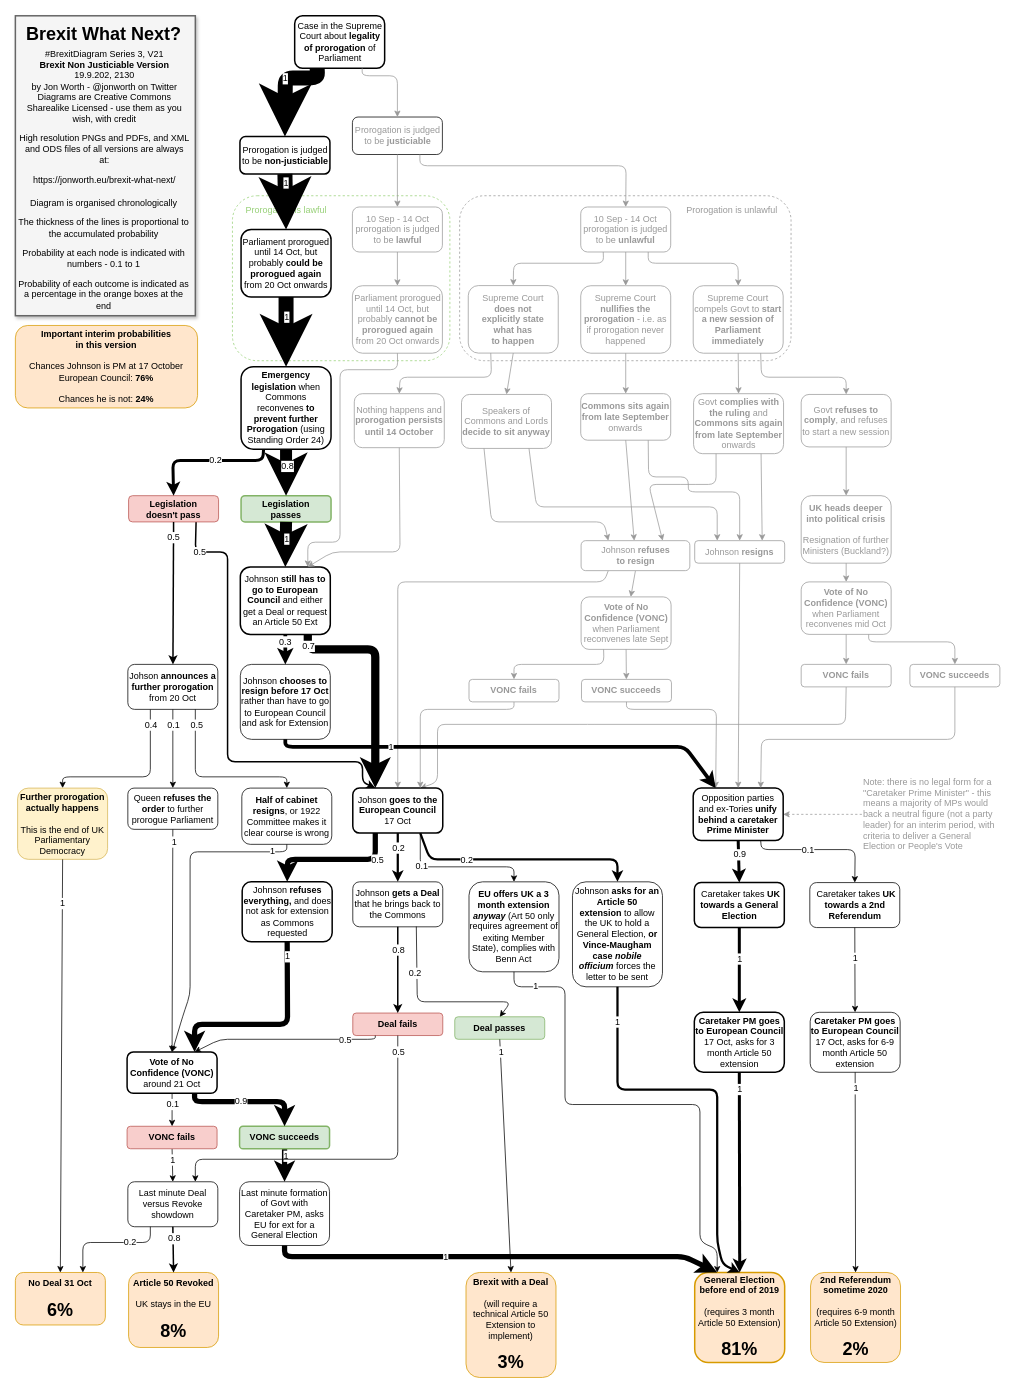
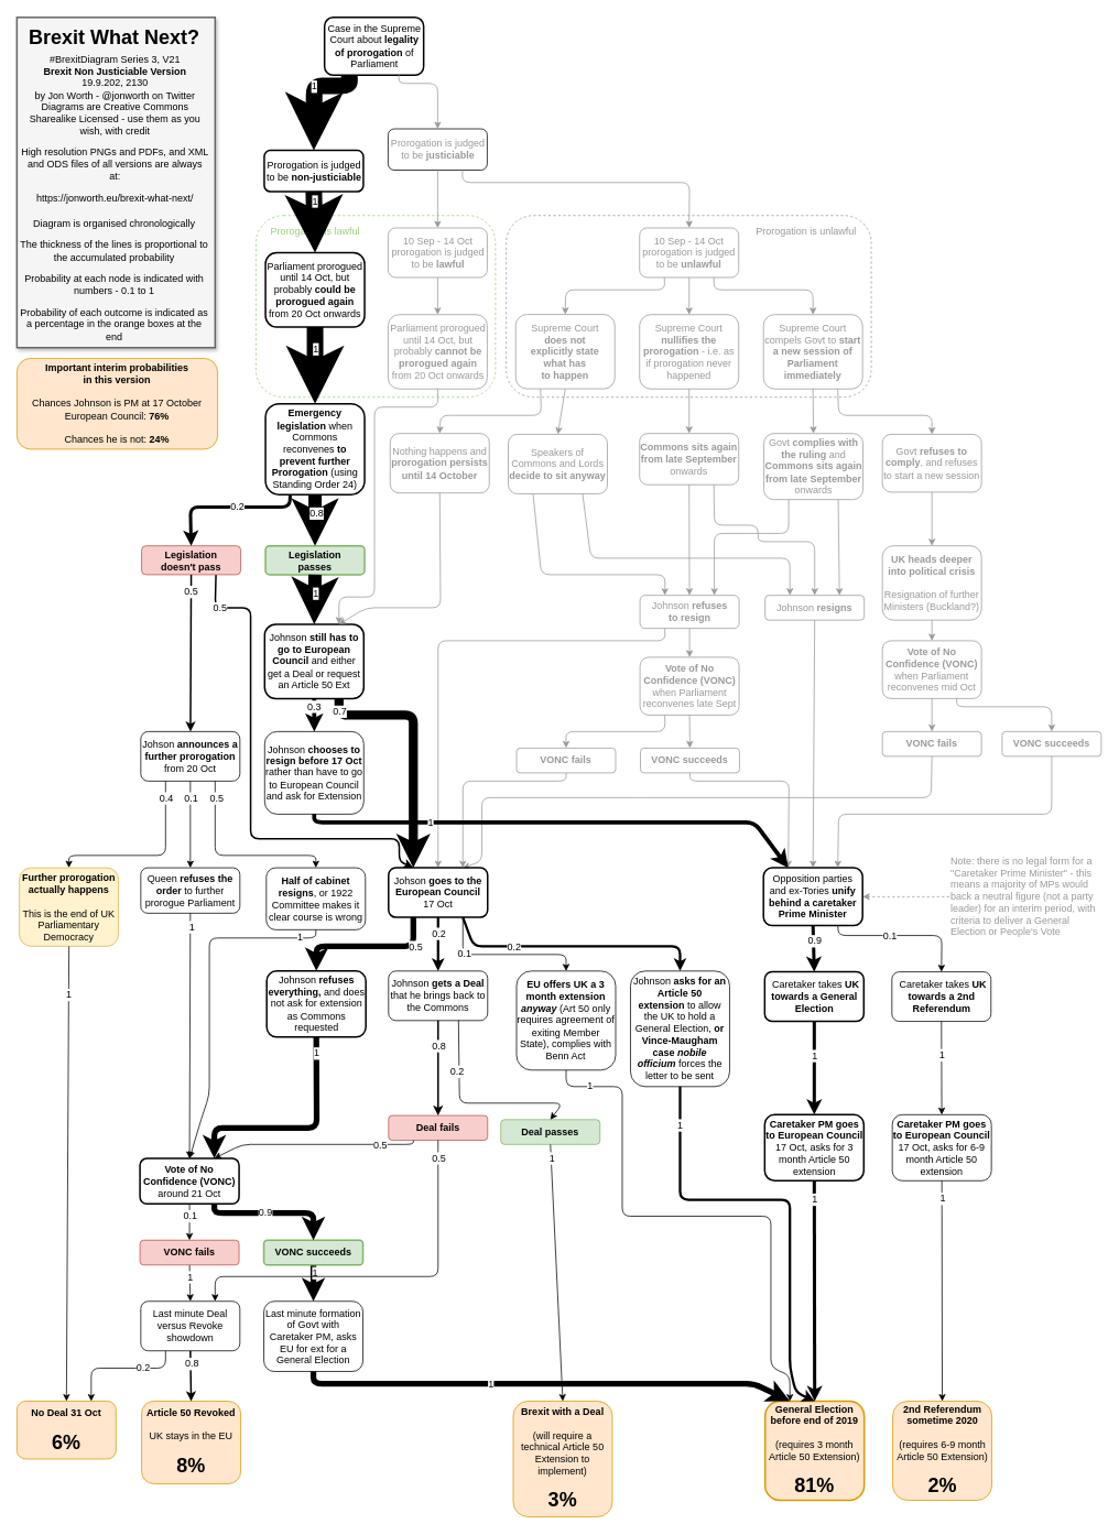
- <mxCell id="28" value="Johnson &lt;b style=&quot;font-size: 12px;&quot;&gt;refuses to&amp;nbsp;resign&lt;/b&gt;" style="rounded=1;whiteSpace=wrap;html=1;fontSize=12;strokeWidth=1;fontColor=#999999;strokeColor=#999999;" parent="1" vertex="1"><mxGeometry x="774.5" y="720" width="145" height="40" as="geometry" /></mxCell>
+ <mxCell id="28" value="Johnson &lt;b style=&quot;font-size: 12px;&quot;&gt;refuses to&amp;nbsp;resign&lt;/b&gt;" style="rounded=1;whiteSpace=wrap;html=1;fontSize=12;strokeWidth=1;fontColor=#999999;strokeColor=#999999;" parent="1" vertex="1"><mxGeometry x="774.5" y="720" width="120" height="40" as="geometry" /></mxCell>
